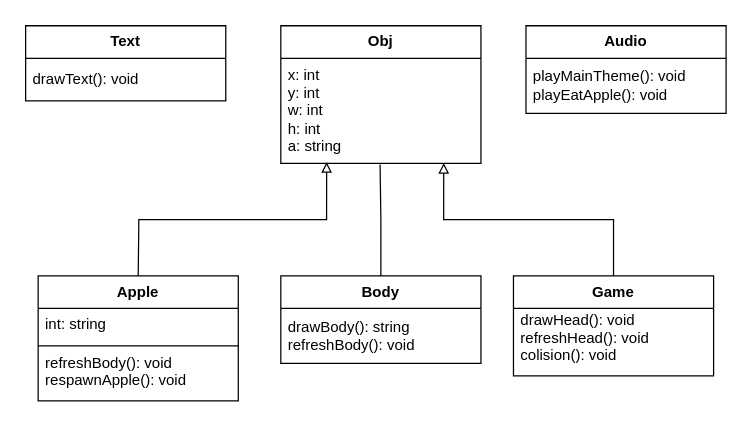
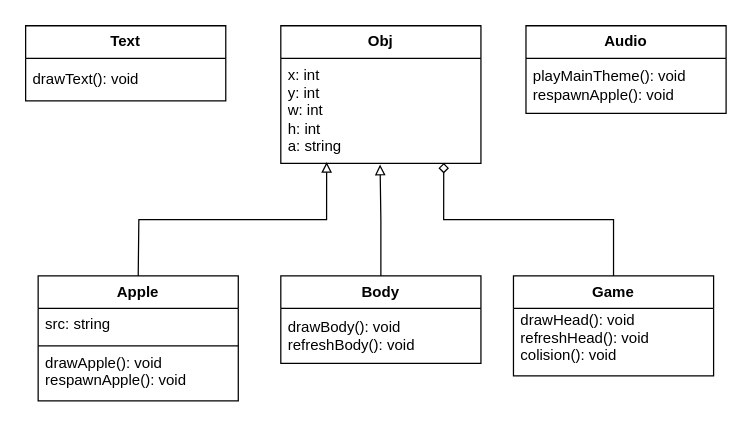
- <mxCell id="14" value="playMainTheme(): void&lt;div&gt;&lt;div&gt;playEatApple(): void&lt;/div&gt;&lt;/div&gt;" style="text;strokeColor=none;fillColor=none;align=left;verticalAlign=middle;spacingLeft=4;spacingRight=4;overflow=hidden;rotatable=0;points=[[0,0.5],[1,0.5]];portConstraint=eastwest;whiteSpace=wrap;html=1;" vertex="1" parent="13"><mxGeometry y="26" width="160" height="44" as="geometry" /></mxCell>
+ <mxCell id="14" value="playMainTheme(): void&lt;div&gt;&lt;div&gt;respawnApple(): void&lt;/div&gt;&lt;/div&gt;" style="text;strokeColor=none;fillColor=none;align=left;verticalAlign=middle;spacingLeft=4;spacingRight=4;overflow=hidden;rotatable=0;points=[[0,0.5],[1,0.5]];portConstraint=eastwest;whiteSpace=wrap;html=1;" vertex="1" parent="13"><mxGeometry y="26" width="160" height="44" as="geometry" /></mxCell>
- <mxCell id="9" style="edgeStyle=orthogonalEdgeStyle;rounded=0;orthogonalLoop=1;jettySize=auto;html=1;exitX=0.5;exitY=0;exitDx=0;exitDy=0;entryX=0.496;entryY=1.012;entryDx=0;entryDy=0;entryPerimeter=0;endArrow=none;endFill=0;verticalAlign=middle;" edge="1" parent="1" source="6" target="3"><mxGeometry relative="1" as="geometry" /></mxCell>
+ <mxCell id="9" style="edgeStyle=orthogonalEdgeStyle;rounded=0;orthogonalLoop=1;jettySize=auto;html=1;exitX=0.5;exitY=0;exitDx=0;exitDy=0;entryX=0.496;entryY=1.012;entryDx=0;entryDy=0;entryPerimeter=0;endArrow=block;endFill=0;verticalAlign=middle;" edge="1" parent="1" source="6" target="3"><mxGeometry relative="1" as="geometry" /></mxCell>
- <mxCell id="10" style="edgeStyle=orthogonalEdgeStyle;rounded=0;orthogonalLoop=1;jettySize=auto;html=1;entryX=0.814;entryY=0.996;entryDx=0;entryDy=0;entryPerimeter=0;endArrow=block;endFill=0;verticalAlign=middle;" edge="1" parent="1" source="4" target="3"><mxGeometry relative="1" as="geometry" /></mxCell>
+ <mxCell id="10" style="edgeStyle=orthogonalEdgeStyle;rounded=0;orthogonalLoop=1;jettySize=auto;html=1;entryX=0.814;entryY=0.996;entryDx=0;entryDy=0;entryPerimeter=0;endArrow=diamond;endFill=0;verticalAlign=middle;" edge="1" parent="1" source="4" target="3"><mxGeometry relative="1" as="geometry" /></mxCell>
- <mxCell id="16" value="&lt;div&gt;int: string&lt;/div&gt;" style="text;strokeColor=none;fillColor=none;align=left;verticalAlign=middle;spacingLeft=4;spacingRight=4;overflow=hidden;rotatable=0;points=[[0,0.5],[1,0.5]];portConstraint=eastwest;whiteSpace=wrap;html=1;" vertex="1" parent="15"><mxGeometry y="26" width="160" height="26" as="geometry" /></mxCell>
+ <mxCell id="16" value="&lt;div&gt;src: string&lt;/div&gt;" style="text;strokeColor=none;fillColor=none;align=left;verticalAlign=middle;spacingLeft=4;spacingRight=4;overflow=hidden;rotatable=0;points=[[0,0.5],[1,0.5]];portConstraint=eastwest;whiteSpace=wrap;html=1;" vertex="1" parent="15"><mxGeometry y="26" width="160" height="26" as="geometry" /></mxCell>
- <mxCell id="7" value="drawBody(): string&lt;div&gt;refreshBody(): void&lt;/div&gt;" style="text;strokeColor=none;fillColor=none;align=left;verticalAlign=middle;spacingLeft=4;spacingRight=4;overflow=hidden;rotatable=0;points=[[0,0.5],[1,0.5]];portConstraint=eastwest;whiteSpace=wrap;html=1;" vertex="1" parent="6"><mxGeometry y="26" width="160" height="44" as="geometry" /></mxCell>
+ <mxCell id="7" value="drawBody(): void&lt;div&gt;refreshBody(): void&lt;/div&gt;" style="text;strokeColor=none;fillColor=none;align=left;verticalAlign=middle;spacingLeft=4;spacingRight=4;overflow=hidden;rotatable=0;points=[[0,0.5],[1,0.5]];portConstraint=eastwest;whiteSpace=wrap;html=1;" vertex="1" parent="6"><mxGeometry y="26" width="160" height="44" as="geometry" /></mxCell>
- <mxCell id="18" value="refreshBody(): void&lt;div&gt;respawnApple(): void&lt;/div&gt;&lt;div&gt;&lt;br&gt;&lt;/div&gt;" style="text;strokeColor=none;fillColor=none;align=left;verticalAlign=middle;spacingLeft=4;spacingRight=4;overflow=hidden;rotatable=0;points=[[0,0.5],[1,0.5]];portConstraint=eastwest;whiteSpace=wrap;html=1;" vertex="1" parent="15"><mxGeometry y="60" width="160" height="40" as="geometry" /></mxCell>
+ <mxCell id="18" value="drawApple(): void&lt;div&gt;respawnApple(): void&lt;/div&gt;&lt;div&gt;&lt;br&gt;&lt;/div&gt;" style="text;strokeColor=none;fillColor=none;align=left;verticalAlign=middle;spacingLeft=4;spacingRight=4;overflow=hidden;rotatable=0;points=[[0,0.5],[1,0.5]];portConstraint=eastwest;whiteSpace=wrap;html=1;" vertex="1" parent="15"><mxGeometry y="60" width="160" height="40" as="geometry" /></mxCell>
